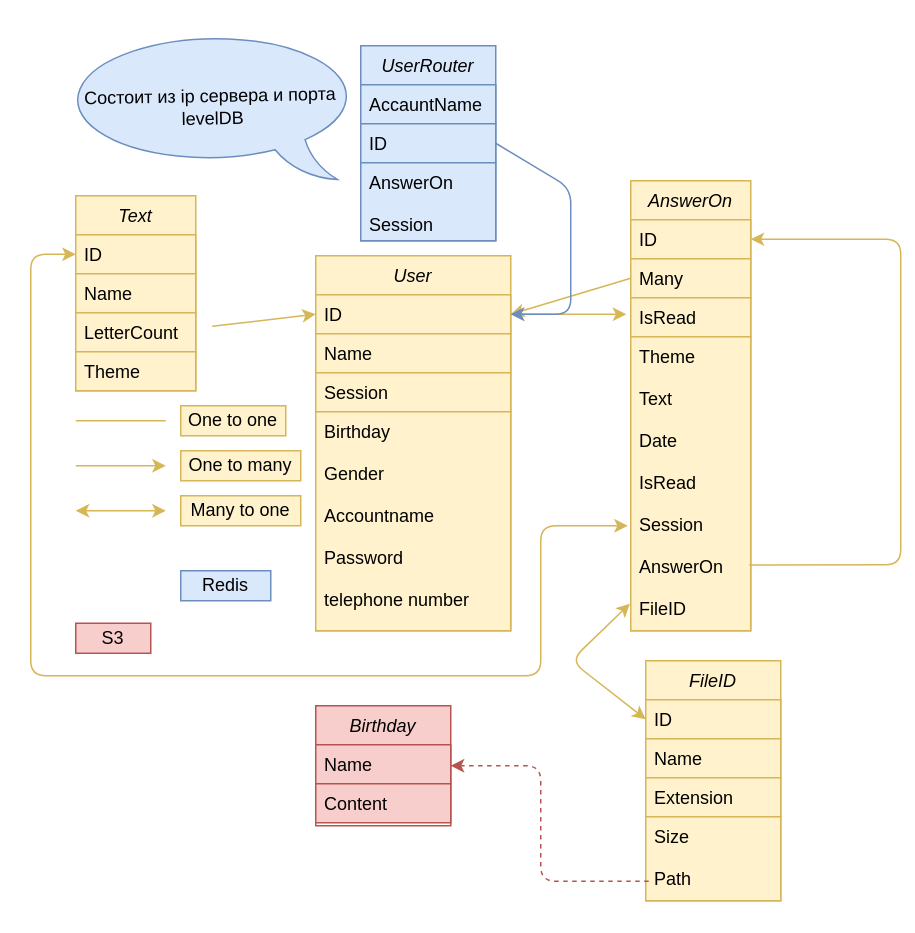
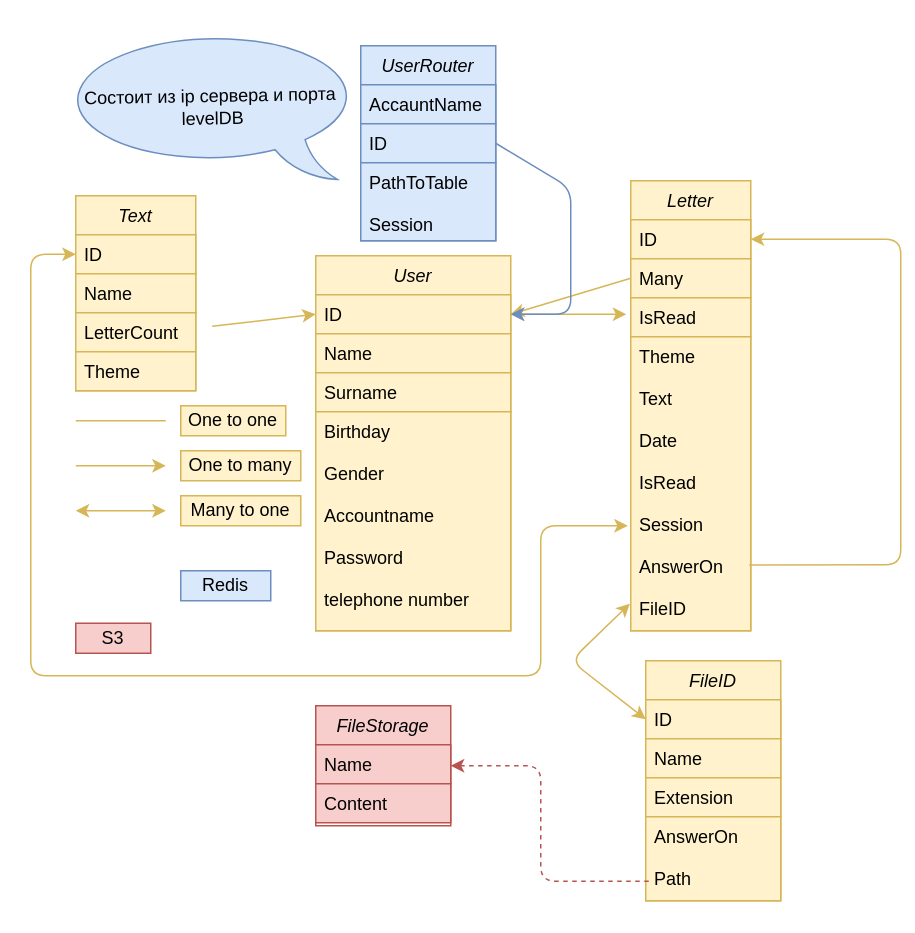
- <mxCell id="40" value="AnswerOn&#10;&#10;Session" style="text;align=left;verticalAlign=top;spacingLeft=4;spacingRight=4;overflow=hidden;rotatable=0;points=[[0,0.5],[1,0.5]];portConstraint=eastwest;rounded=0;shadow=0;html=0;fillColor=#dae8fc;strokeColor=#6c8ebf;" vertex="1" parent="37"><mxGeometry y="78" width="90" height="52" as="geometry" /></mxCell>
+ <mxCell id="40" value="PathToTable&#10;&#10;Session" style="text;align=left;verticalAlign=top;spacingLeft=4;spacingRight=4;overflow=hidden;rotatable=0;points=[[0,0.5],[1,0.5]];portConstraint=eastwest;rounded=0;shadow=0;html=0;fillColor=#dae8fc;strokeColor=#6c8ebf;" vertex="1" parent="37"><mxGeometry y="78" width="90" height="52" as="geometry" /></mxCell>
- <mxCell id="12" value="AnswerOn" style="swimlane;fontStyle=2;align=center;verticalAlign=top;childLayout=stackLayout;horizontal=1;startSize=26;horizontalStack=0;resizeParent=1;resizeLast=0;collapsible=1;marginBottom=0;rounded=0;shadow=0;strokeWidth=1;fillColor=#fff2cc;strokeColor=#d6b656;" parent="1" vertex="1"><mxGeometry x="420" y="120" width="80" height="300" as="geometry"><mxRectangle x="230" y="140" width="160" height="26" as="alternateBounds" /></mxGeometry></mxCell>
+ <mxCell id="12" value="Letter" style="swimlane;fontStyle=2;align=center;verticalAlign=top;childLayout=stackLayout;horizontal=1;startSize=26;horizontalStack=0;resizeParent=1;resizeLast=0;collapsible=1;marginBottom=0;rounded=0;shadow=0;strokeWidth=1;fillColor=#fff2cc;strokeColor=#d6b656;" parent="1" vertex="1"><mxGeometry x="420" y="120" width="80" height="300" as="geometry"><mxRectangle x="230" y="140" width="160" height="26" as="alternateBounds" /></mxGeometry></mxCell>
- <mxCell id="5" value="Session" style="text;align=left;verticalAlign=top;spacingLeft=4;spacingRight=4;overflow=hidden;rotatable=0;points=[[0,0.5],[1,0.5]];portConstraint=eastwest;rounded=0;shadow=0;html=0;fillColor=#fff2cc;strokeColor=#d6b656;" parent="2" vertex="1"><mxGeometry y="78" width="130" height="26" as="geometry" /></mxCell>
+ <mxCell id="5" value="Surname" style="text;align=left;verticalAlign=top;spacingLeft=4;spacingRight=4;overflow=hidden;rotatable=0;points=[[0,0.5],[1,0.5]];portConstraint=eastwest;rounded=0;shadow=0;html=0;fillColor=#fff2cc;strokeColor=#d6b656;" parent="2" vertex="1"><mxGeometry y="78" width="130" height="26" as="geometry" /></mxCell>
- <mxCell id="34" value="Birthday" style="swimlane;fontStyle=2;align=center;verticalAlign=top;childLayout=stackLayout;horizontal=1;startSize=26;horizontalStack=0;resizeParent=1;resizeLast=0;collapsible=1;marginBottom=0;rounded=0;shadow=0;strokeWidth=1;fillColor=#f8cecc;strokeColor=#b85450;" vertex="1" parent="1"><mxGeometry x="210" y="470" width="90" height="80" as="geometry"><mxRectangle x="230" y="140" width="160" height="26" as="alternateBounds" /></mxGeometry></mxCell>
+ <mxCell id="34" value="FileStorage" style="swimlane;fontStyle=2;align=center;verticalAlign=top;childLayout=stackLayout;horizontal=1;startSize=26;horizontalStack=0;resizeParent=1;resizeLast=0;collapsible=1;marginBottom=0;rounded=0;shadow=0;strokeWidth=1;fillColor=#f8cecc;strokeColor=#b85450;" vertex="1" parent="1"><mxGeometry x="210" y="470" width="90" height="80" as="geometry"><mxRectangle x="230" y="140" width="160" height="26" as="alternateBounds" /></mxGeometry></mxCell>
- <mxCell id="11" value="Size&#10;&#10;Path" style="text;align=left;verticalAlign=top;spacingLeft=4;spacingRight=4;overflow=hidden;rotatable=0;points=[[0,0.5],[1,0.5]];portConstraint=eastwest;fillColor=#fff2cc;strokeColor=#d6b656;" parent="7" vertex="1"><mxGeometry y="104" width="90" height="56" as="geometry" /></mxCell>
+ <mxCell id="11" value="AnswerOn&#10;&#10;Path" style="text;align=left;verticalAlign=top;spacingLeft=4;spacingRight=4;overflow=hidden;rotatable=0;points=[[0,0.5],[1,0.5]];portConstraint=eastwest;fillColor=#fff2cc;strokeColor=#d6b656;" parent="7" vertex="1"><mxGeometry y="104" width="90" height="56" as="geometry" /></mxCell>
